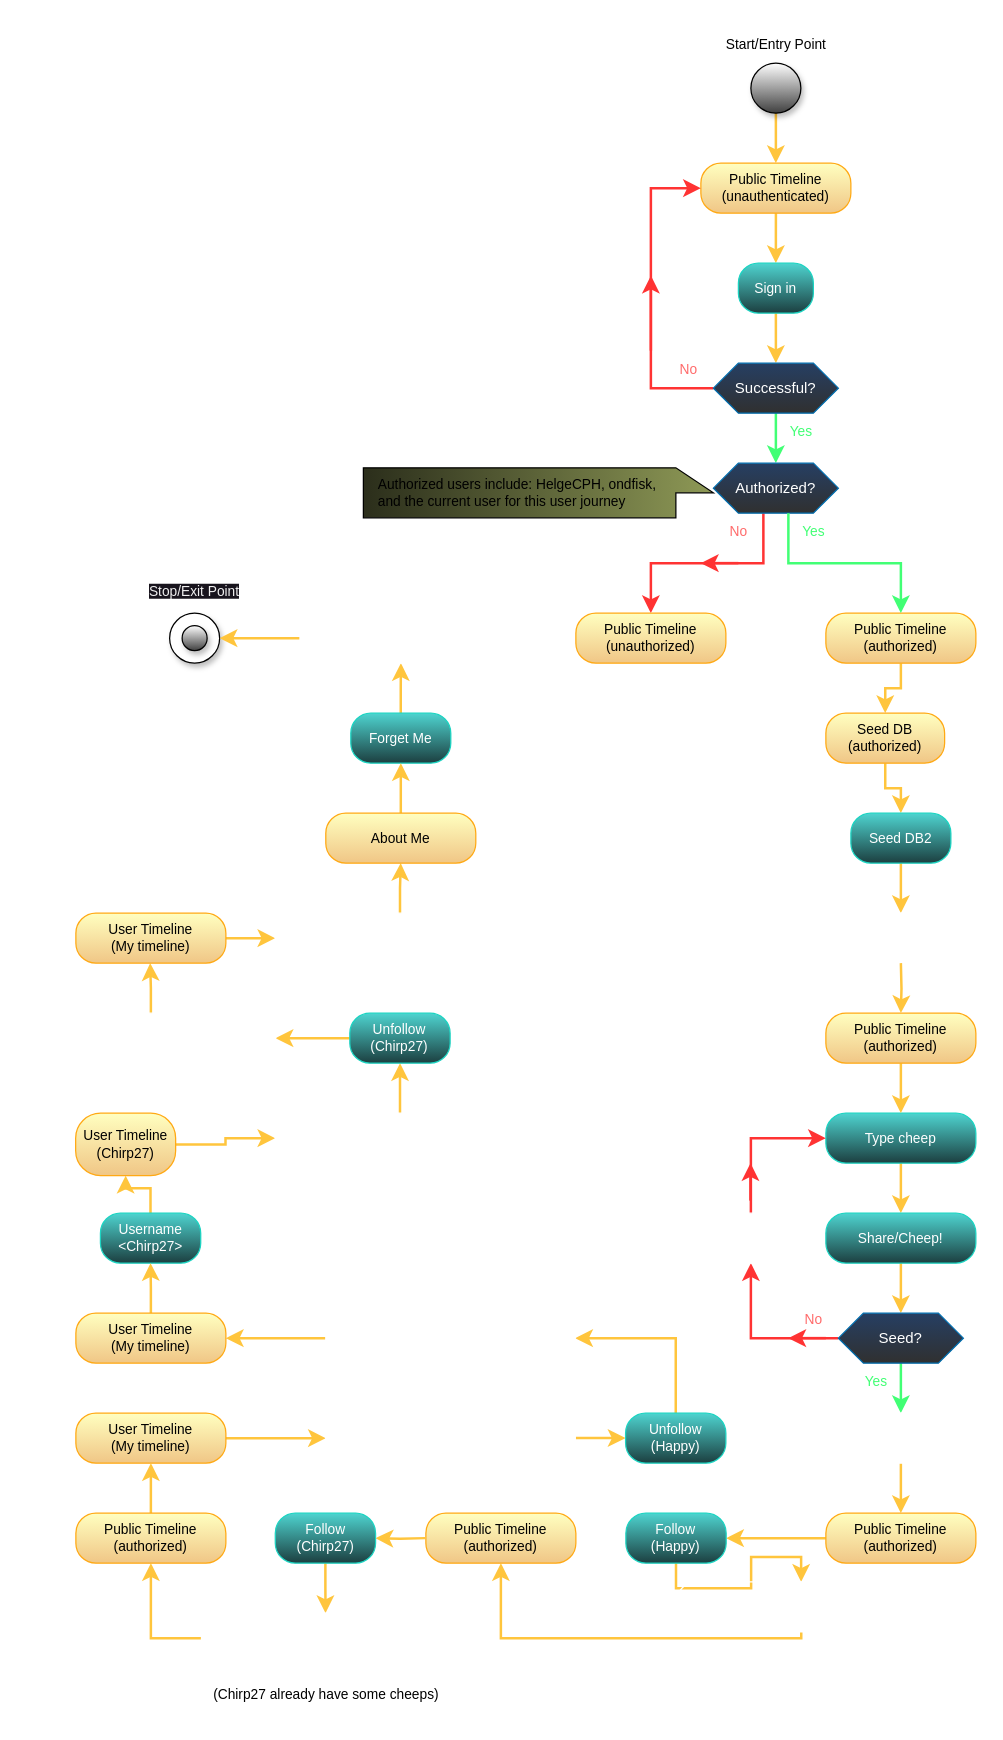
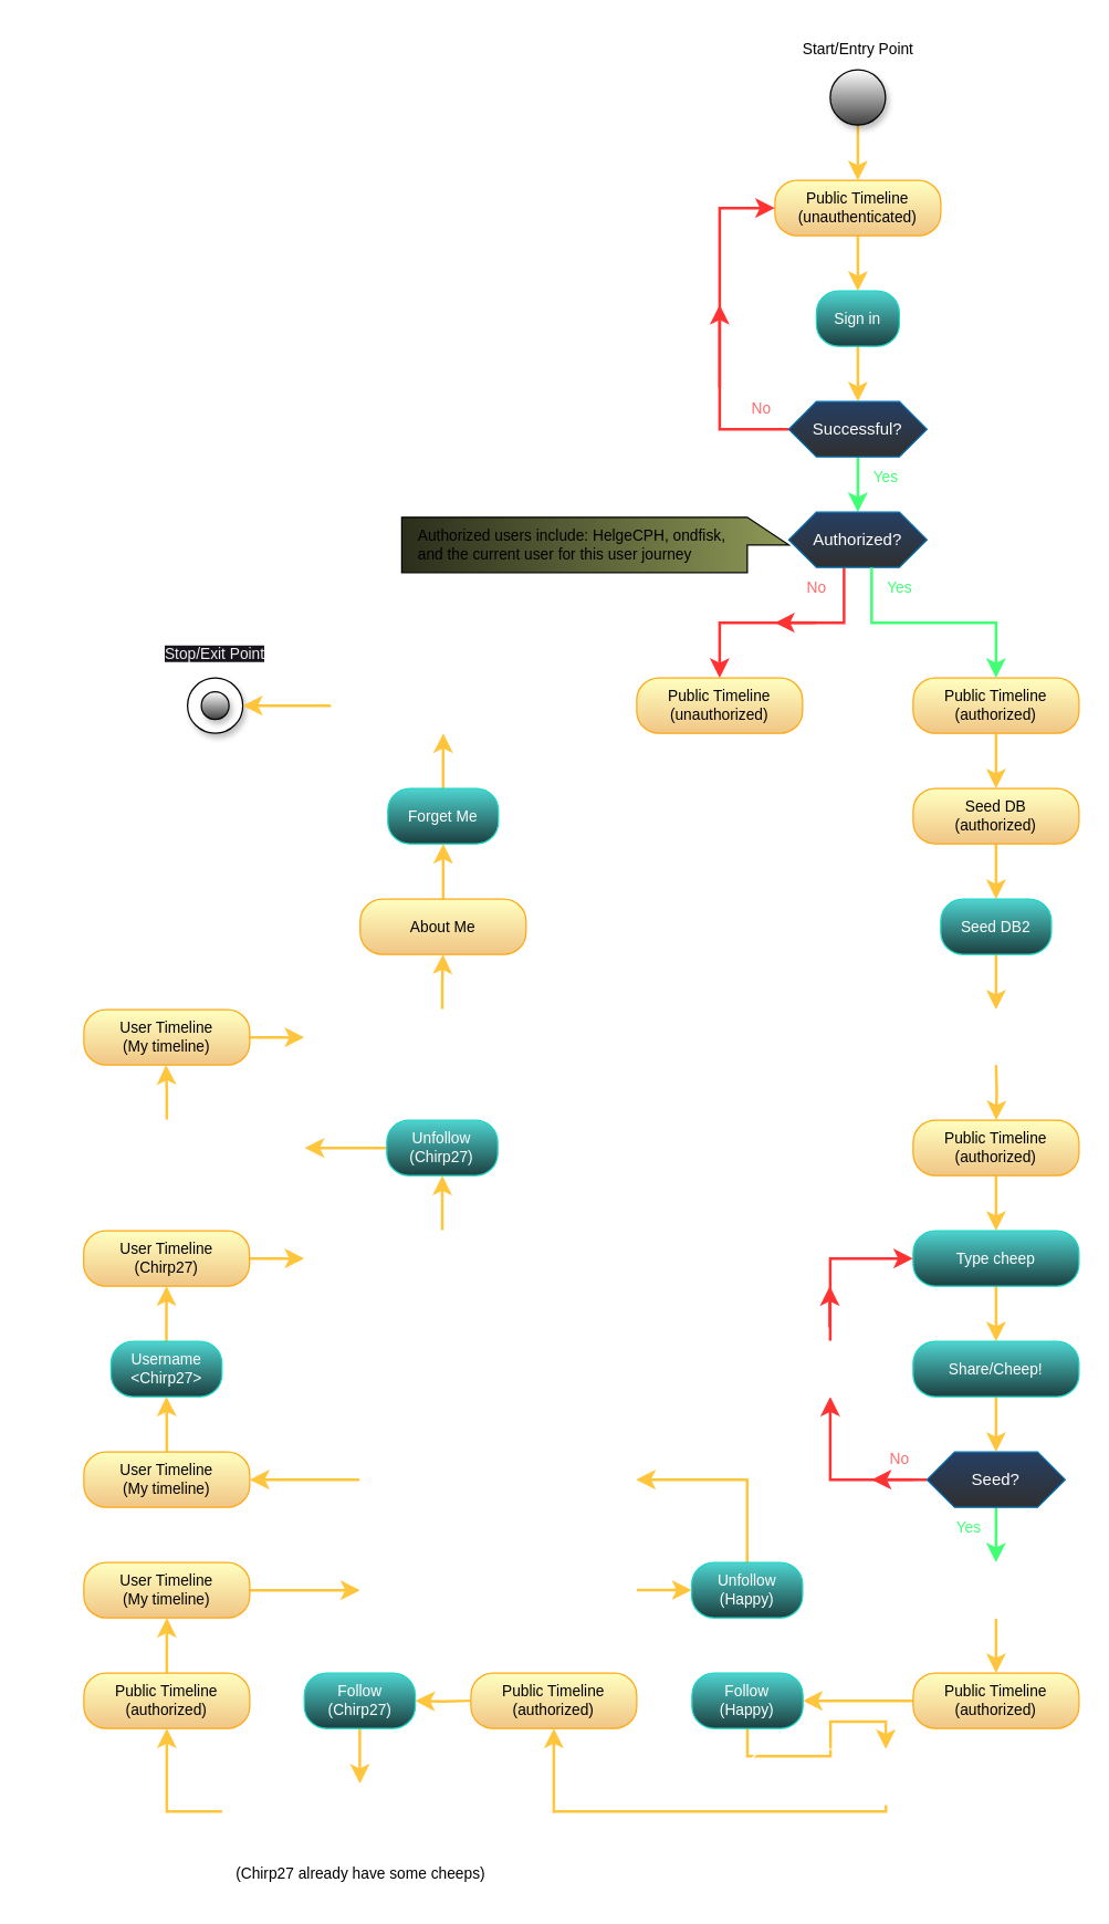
- <mxCell id="17" value="Seed DB&lt;br&gt;(authorized)" style="rounded=1;whiteSpace=wrap;html=1;arcSize=40;fontColor=#000000;fillColor=#ffffc0;strokeColor=#FFA914;gradientColor=#F0C686;fontFamily=Helvetica;fontSize=11;" parent="1" vertex="1"><mxGeometry x="660" y="570" width="95" height="40" as="geometry" /></mxCell>
+ <mxCell id="17" value="Seed DB&lt;br&gt;(authorized)" style="rounded=1;whiteSpace=wrap;html=1;arcSize=40;fontColor=#000000;fillColor=#ffffc0;strokeColor=#FFA914;gradientColor=#F0C686;fontFamily=Helvetica;fontSize=11;" parent="1" vertex="1"><mxGeometry x="660" y="570" width="120" height="40" as="geometry" /></mxCell>
- <mxCell id="81" value="User Timeline&lt;br&gt;(Chirp27)" style="rounded=1;whiteSpace=wrap;html=1;arcSize=40;fontColor=#000000;fillColor=#ffffc0;strokeColor=#FFA914;gradientColor=#F0C686;fontFamily=Helvetica;fontSize=11;" vertex="1" parent="1"><mxGeometry x="59.82" y="890" width="80" height="50" as="geometry" /></mxCell>
+ <mxCell id="81" value="User Timeline&lt;br&gt;(Chirp27)" style="rounded=1;whiteSpace=wrap;html=1;arcSize=40;fontColor=#000000;fillColor=#ffffc0;strokeColor=#FFA914;gradientColor=#F0C686;fontFamily=Helvetica;fontSize=11;" vertex="1" parent="1"><mxGeometry x="59.82" y="890" width="120" height="40" as="geometry" /></mxCell>
